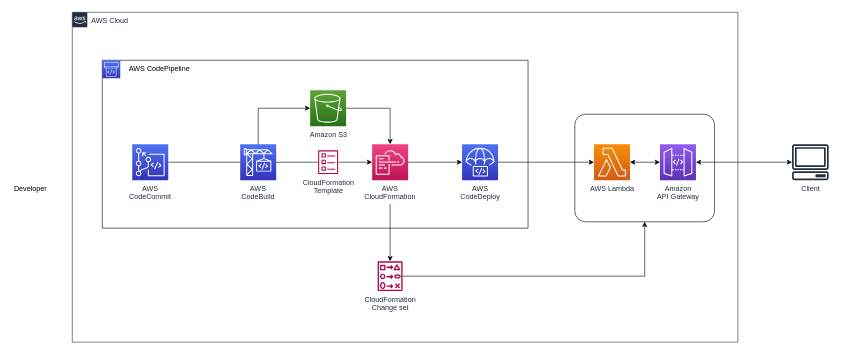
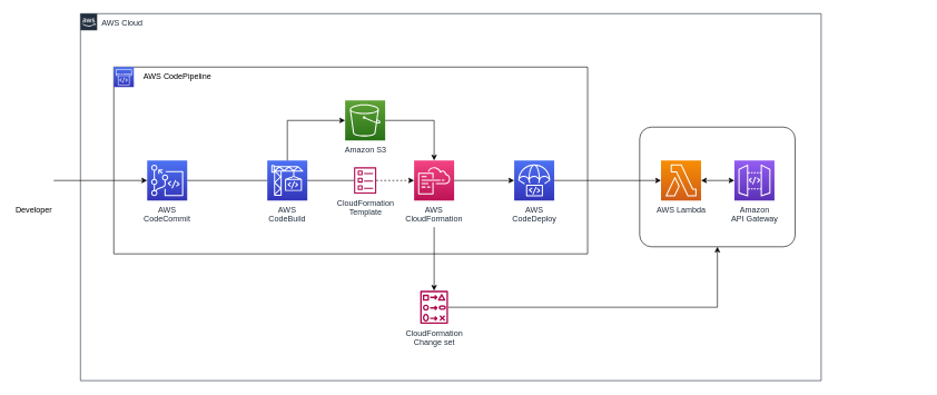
+ <mxCell id="27" value="" style="endArrow=classic;html=1;rounded=0;exitX=1;exitY=0.5;exitDx=0;exitDy=0;entryX=0;entryY=0.5;entryDx=0;entryDy=0;entryPerimeter=0;" edge="1" parent="1" source="26" target="6"><mxGeometry width="50" height="50" relative="1" as="geometry"><mxPoint x="270" y="330" as="sourcePoint" /><mxPoint x="320" y="280" as="targetPoint" /></mxGeometry></mxCell>
- <mxCell id="9" value="" style="endArrow=classic;html=1;rounded=0;exitX=1;exitY=0.5;exitDx=0;exitDy=0;exitPerimeter=0;entryX=0;entryY=0.5;entryDx=0;entryDy=0;entryPerimeter=0;startArrow=none;" edge="1" parent="3" source="14" target="10"><mxGeometry width="50" height="50" relative="1" as="geometry"><mxPoint x="490" y="250" as="sourcePoint" /><mxPoint x="430" y="120" as="targetPoint" /></mxGeometry></mxCell>
+ <mxCell id="9" value="" style="endArrow=classic;html=1;rounded=0;exitX=1;exitY=0.5;exitDx=0;exitDy=0;exitPerimeter=0;entryX=0;entryY=0.5;entryDx=0;entryDy=0;entryPerimeter=0;startArrow=none;dashed=1;" edge="1" parent="3" source="14" target="10"><mxGeometry width="50" height="50" relative="1" as="geometry"><mxPoint x="490" y="250" as="sourcePoint" /><mxPoint x="430" y="120" as="targetPoint" /></mxGeometry></mxCell>
- <mxCell id="29" value="" style="endArrow=classic;startArrow=classic;html=1;rounded=0;" edge="1" parent="1" source="22" target="28"><mxGeometry width="50" height="50" relative="1" as="geometry"><mxPoint x="650" y="320" as="sourcePoint" /><mxPoint x="700" y="270" as="targetPoint" /></mxGeometry></mxCell>
- <mxCell id="28" value="Client" style="sketch=0;outlineConnect=0;fontColor=#232F3E;gradientColor=none;fillColor=#232F3D;strokeColor=none;dashed=0;verticalLabelPosition=bottom;verticalAlign=top;align=center;html=1;fontSize=12;fontStyle=0;aspect=fixed;pointerEvents=1;shape=mxgraph.aws4.client;" vertex="1" parent="1"><mxGeometry x="1320" y="240" width="61.58" height="60" as="geometry" /></mxCell>
